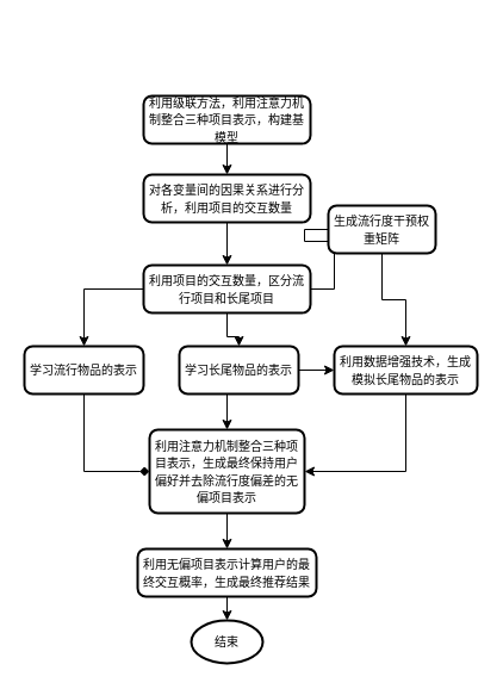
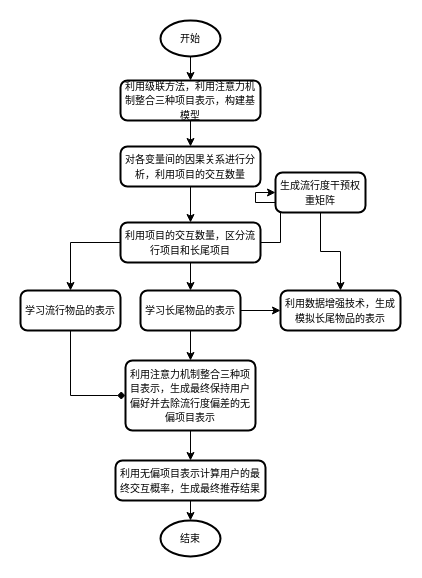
+ <mxCell id="3" value="&lt;font style=&quot;font-size: 10px;&quot;&gt;开始&lt;/font&gt;" style="strokeWidth=2;html=1;shape=mxgraph.flowchart.start_1;whiteSpace=wrap;aspect=fixed;" vertex="1" parent="1"><mxGeometry x="160" y="20" width="60" height="36" as="geometry" /></mxCell>
+ <mxCell id="2" style="edgeStyle=orthogonalEdgeStyle;rounded=0;orthogonalLoop=1;jettySize=auto;html=1;exitX=0.5;exitY=1;exitDx=0;exitDy=0;exitPerimeter=0;entryX=0.5;entryY=0;entryDx=0;entryDy=0;" edge="1" parent="1" source="3" target="5"><mxGeometry relative="1" as="geometry" /></mxCell>
- <mxCell id="17" style="edgeStyle=orthogonalEdgeStyle;rounded=0;orthogonalLoop=1;jettySize=auto;html=1;exitX=1;exitY=0.5;exitDx=0;exitDy=0;entryX=0;entryY=0.5;entryDx=0;entryDy=0;endArrow=none;" edge="1" parent="1" source="18" target="22"><mxGeometry relative="1" as="geometry" /></mxCell>
+ <mxCell id="17" style="edgeStyle=orthogonalEdgeStyle;rounded=0;orthogonalLoop=1;jettySize=auto;html=1;exitX=1;exitY=0.5;exitDx=0;exitDy=0;entryX=0;entryY=0.5;entryDx=0;entryDy=0;" edge="1" parent="1" source="18" target="22"><mxGeometry relative="1" as="geometry" /></mxCell>
- <mxCell id="12" value="&lt;font style=&quot;font-size: 10px;&quot;&gt;学习长尾物品的表示&lt;/font&gt;" style="rounded=1;whiteSpace=wrap;html=1;absoluteArcSize=1;arcSize=14;strokeWidth=2;" vertex="1" parent="1"><mxGeometry x="150" y="290" width="100" height="40" as="geometry" /></mxCell>
+ <mxCell id="12" value="&lt;font style=&quot;font-size: 10px;&quot;&gt;学习长尾物品的表示&lt;/font&gt;" style="rounded=1;whiteSpace=wrap;html=1;absoluteArcSize=1;arcSize=14;strokeWidth=2;" vertex="1" parent="1"><mxGeometry x="140" y="290" width="100" height="40" as="geometry" /></mxCell>
- <mxCell id="13" style="edgeStyle=orthogonalEdgeStyle;rounded=0;orthogonalLoop=1;jettySize=auto;html=1;exitX=0.5;exitY=1;exitDx=0;exitDy=0;entryX=1;entryY=0.5;entryDx=0;entryDy=0;" edge="1" parent="1" source="14" target="20"><mxGeometry relative="1" as="geometry" /></mxCell>
